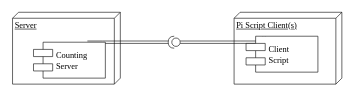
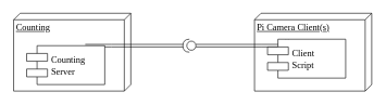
- <mxCell id="2" value="Server" style="verticalAlign=top;align=left;spacingTop=8;spacingLeft=2;spacingRight=12;shape=cube;size=10;direction=south;fontStyle=4;html=1;fontFamily=Times New Roman;fontSize=14;" parent="1" vertex="1"><mxGeometry x="20" y="20" width="180" height="120" as="geometry" /></mxCell>
+ <mxCell id="2" value="Counting" style="verticalAlign=top;align=left;spacingTop=8;spacingLeft=2;spacingRight=12;shape=cube;size=10;direction=south;fontStyle=4;html=1;fontFamily=Times New Roman;fontSize=14;" parent="1" vertex="1"><mxGeometry x="20" y="20" width="180" height="120" as="geometry" /></mxCell>
- <mxCell id="3" value="Pi Script Client(s)" style="verticalAlign=top;align=left;spacingTop=8;spacingLeft=2;spacingRight=12;shape=cube;size=10;direction=south;fontStyle=4;html=1;fontFamily=Times New Roman;fontSize=14;" parent="1" vertex="1"><mxGeometry x="390" y="20" width="180" height="120" as="geometry" /></mxCell>
+ <mxCell id="3" value="Pi Camera Client(s)" style="verticalAlign=top;align=left;spacingTop=8;spacingLeft=2;spacingRight=12;shape=cube;size=10;direction=south;fontStyle=4;html=1;fontFamily=Times New Roman;fontSize=14;" parent="1" vertex="1"><mxGeometry x="390" y="20" width="180" height="120" as="geometry" /></mxCell>
- <mxCell id="5" value="&#10;Counting&#10;Server&#10;" style="shape=component;align=left;spacingLeft=36;fontFamily=Times New Roman;fontSize=14;" parent="1" vertex="1"><mxGeometry x="55" y="70" width="120" height="60" as="geometry" /></mxCell>
+ <mxCell id="5" value="&#10;Counting&#10;Server&#10;" style="shape=component;align=left;spacingLeft=36;fontFamily=Times New Roman;fontSize=14;" parent="1" vertex="1"><mxGeometry x="40" y="70" width="120" height="60" as="geometry" /></mxCell>
